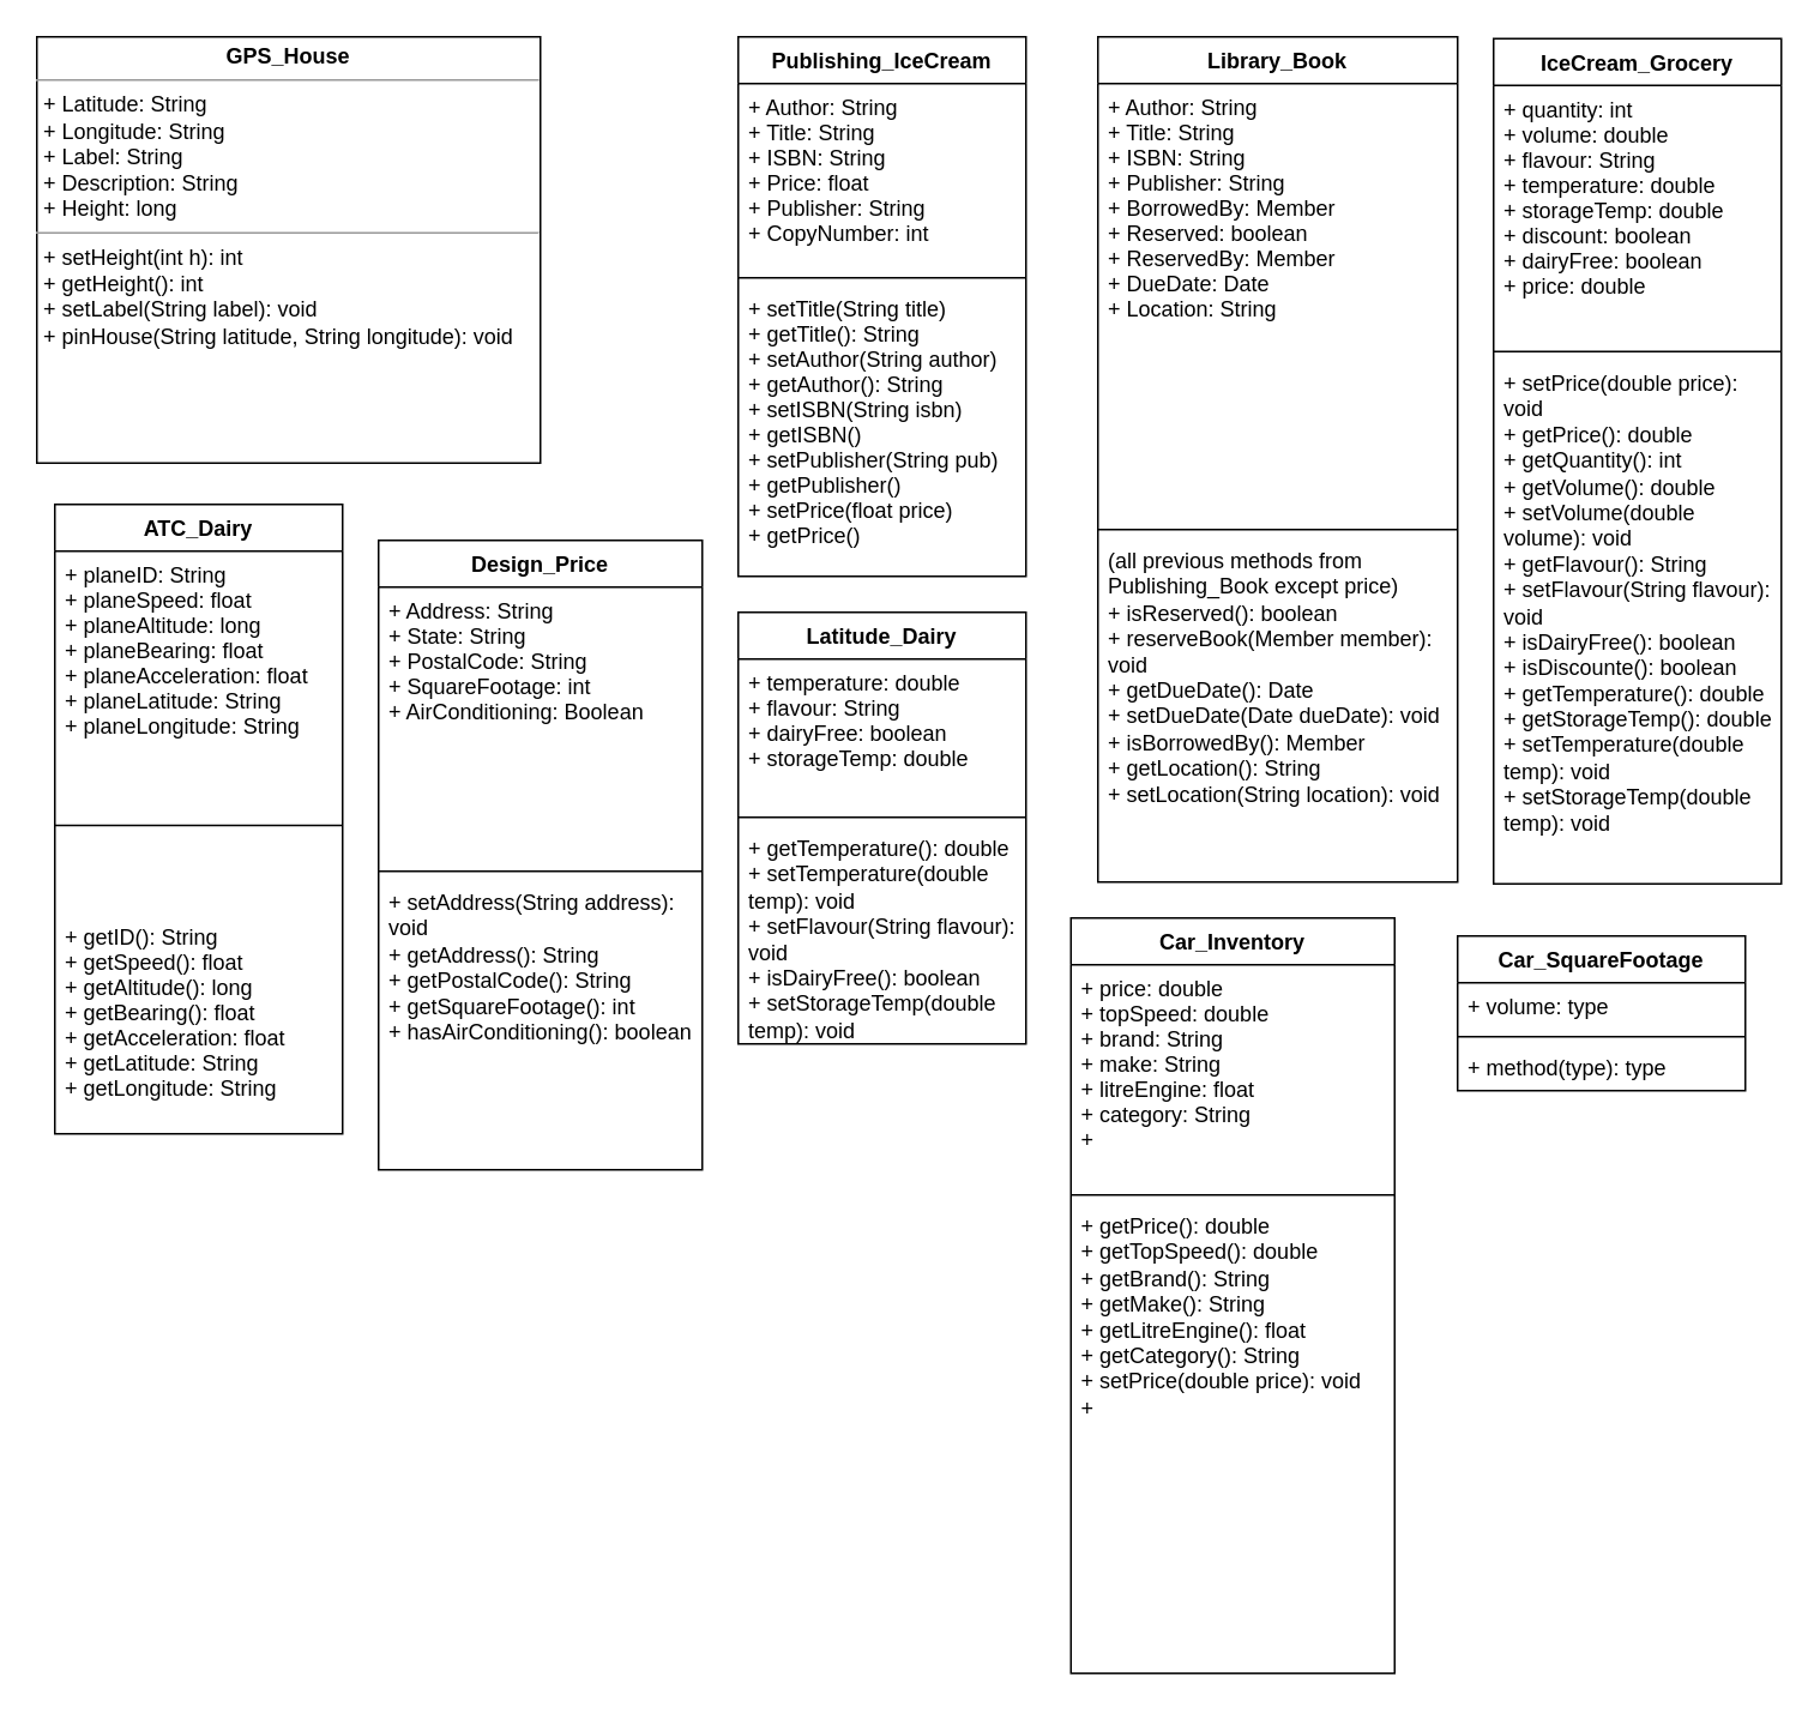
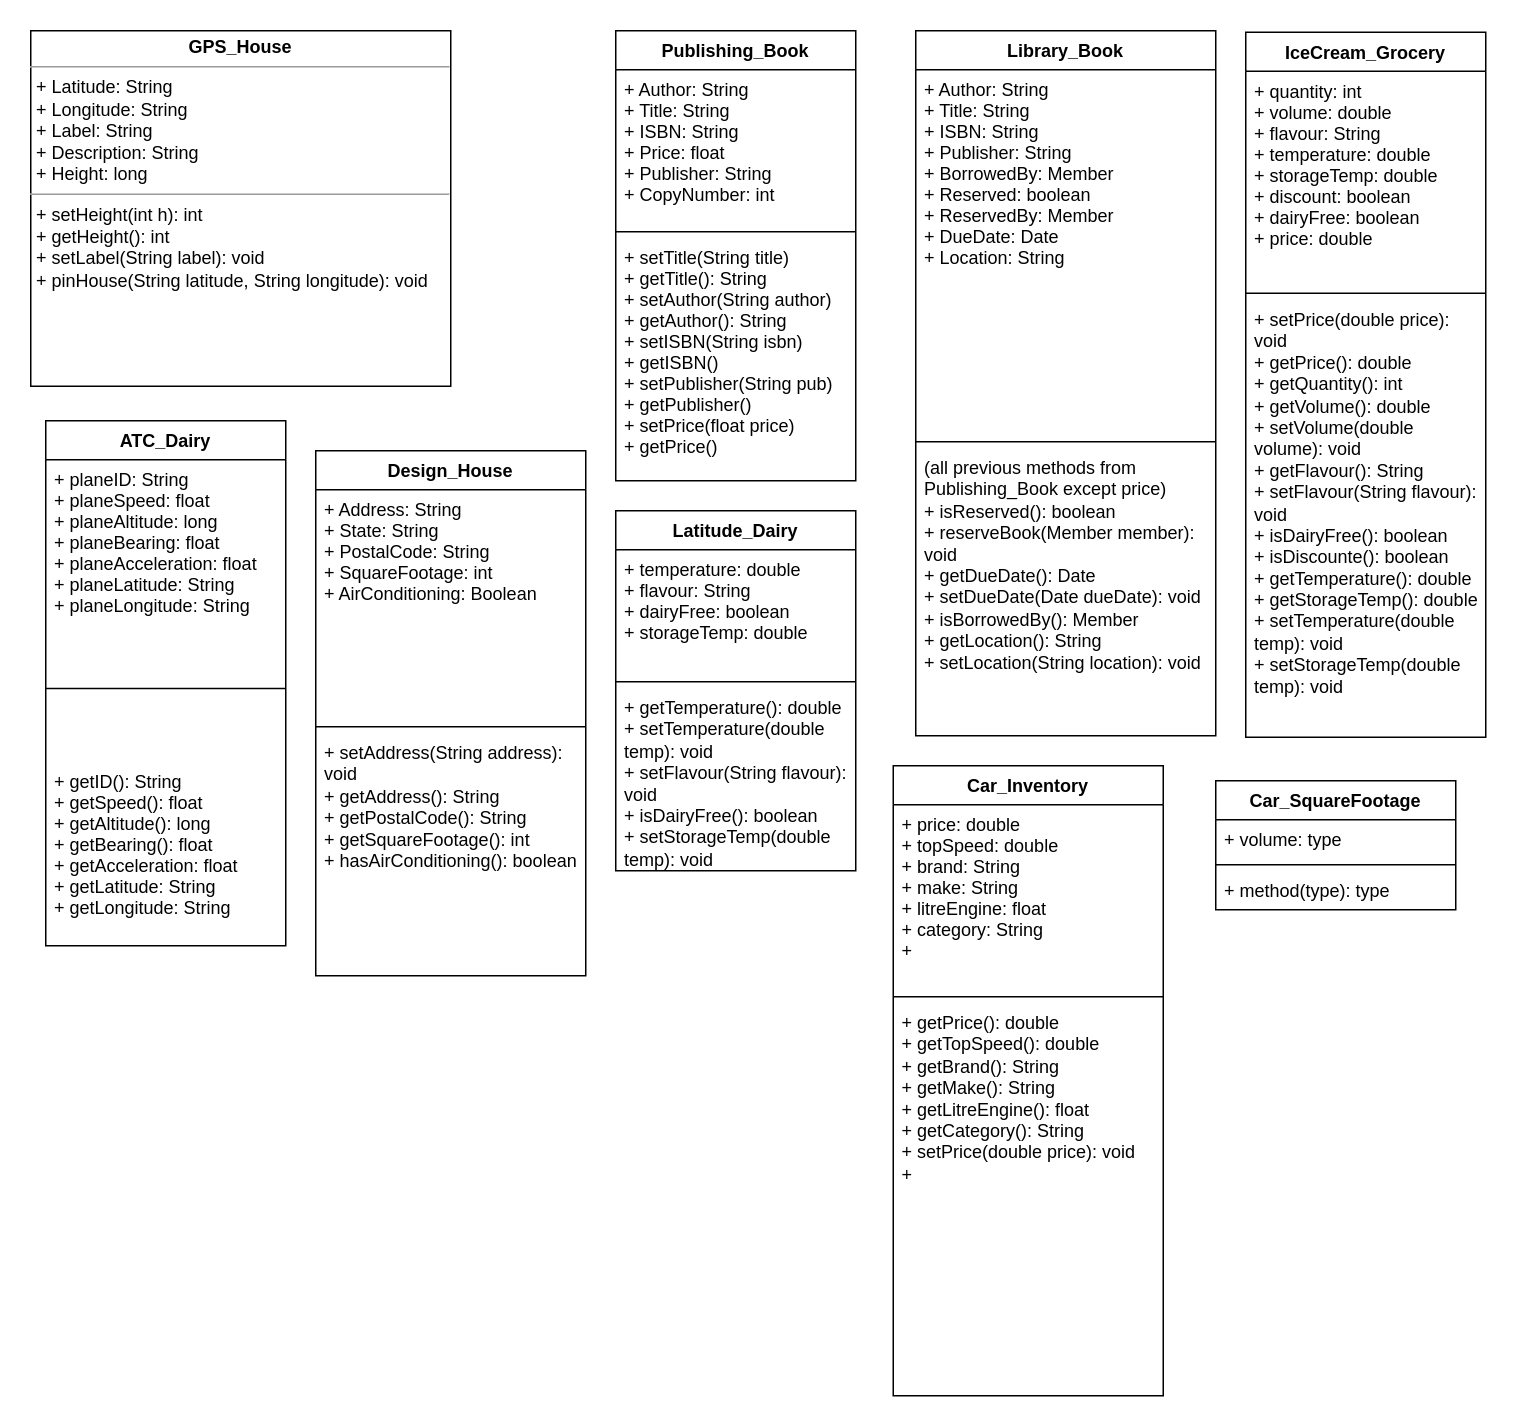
- <mxCell id="7" value="Publishing_IceCream" style="swimlane;fontStyle=1;align=center;verticalAlign=top;childLayout=stackLayout;horizontal=1;startSize=26;horizontalStack=0;resizeParent=1;resizeParentMax=0;resizeLast=0;collapsible=1;marginBottom=0;" parent="1" vertex="1"><mxGeometry x="410" y="20" width="160" height="300" as="geometry" /></mxCell>
+ <mxCell id="7" value="Publishing_Book" style="swimlane;fontStyle=1;align=center;verticalAlign=top;childLayout=stackLayout;horizontal=1;startSize=26;horizontalStack=0;resizeParent=1;resizeParentMax=0;resizeLast=0;collapsible=1;marginBottom=0;" parent="1" vertex="1"><mxGeometry x="410" y="20" width="160" height="300" as="geometry" /></mxCell>
- <mxCell id="15" value="Design_Price" style="swimlane;fontStyle=1;align=center;verticalAlign=top;childLayout=stackLayout;horizontal=1;startSize=26;horizontalStack=0;resizeParent=1;resizeParentMax=0;resizeLast=0;collapsible=1;marginBottom=0;" parent="1" vertex="1"><mxGeometry x="210" y="300" width="180" height="350" as="geometry" /></mxCell>
+ <mxCell id="15" value="Design_House" style="swimlane;fontStyle=1;align=center;verticalAlign=top;childLayout=stackLayout;horizontal=1;startSize=26;horizontalStack=0;resizeParent=1;resizeParentMax=0;resizeLast=0;collapsible=1;marginBottom=0;" parent="1" vertex="1"><mxGeometry x="210" y="300" width="180" height="350" as="geometry" /></mxCell>
